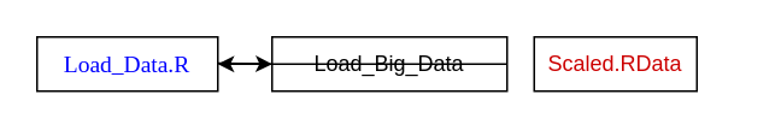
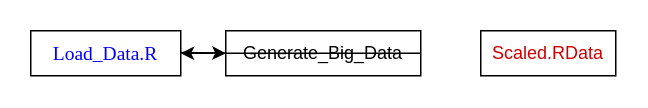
- <mxCell id="2" value="Load_Big_Data" style="rounded=0;whiteSpace=wrap;html=1;" parent="1" vertex="1"><mxGeometry x="150" y="20" width="130" height="30" as="geometry" /></mxCell>
+ <mxCell id="2" value="Generate_Big_Data" style="rounded=0;whiteSpace=wrap;html=1;" parent="1" vertex="1"><mxGeometry x="150" y="20" width="130" height="30" as="geometry" /></mxCell>
- <mxCell id="3" value="&lt;font color=&quot;#cc0000&quot;&gt;Scaled.RData&lt;/font&gt;" style="rounded=0;whiteSpace=wrap;html=1;" parent="1" vertex="1"><mxGeometry x="295" y="20" width="90" height="30" as="geometry" /></mxCell>
+ <mxCell id="3" value="&lt;font color=&quot;#cc0000&quot;&gt;Scaled.RData&lt;/font&gt;" style="rounded=0;whiteSpace=wrap;html=1;" parent="1" vertex="1"><mxGeometry x="320" y="20" width="90" height="30" as="geometry" /></mxCell>
